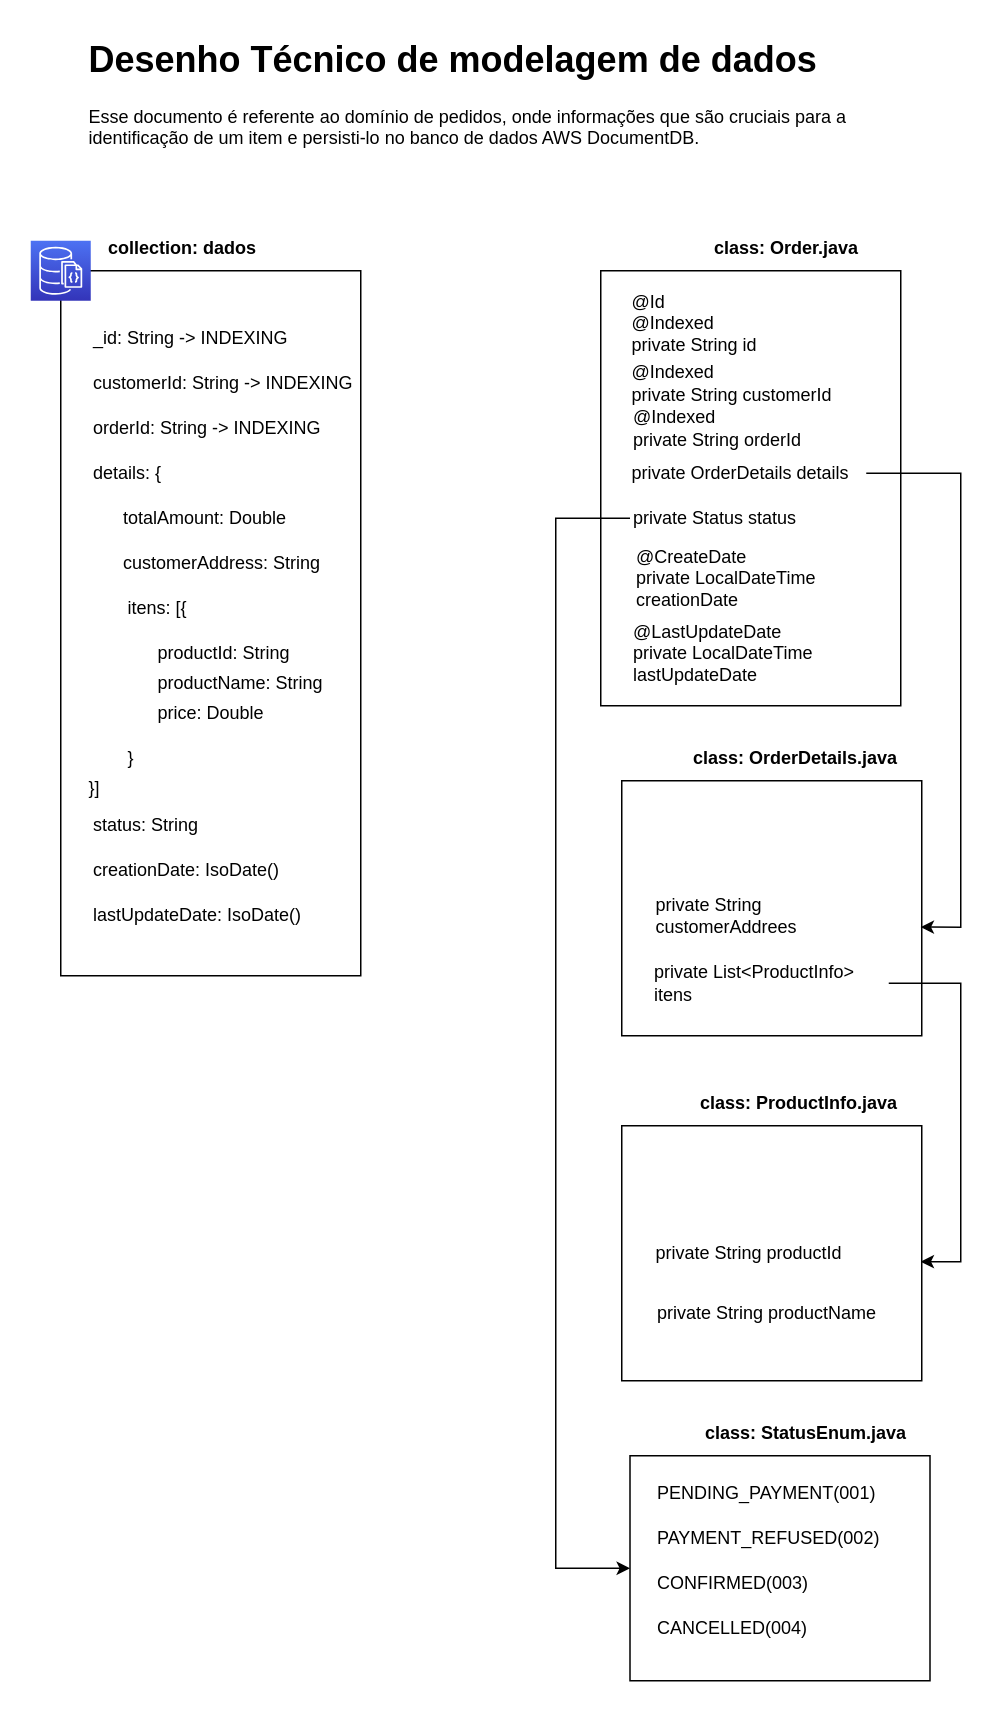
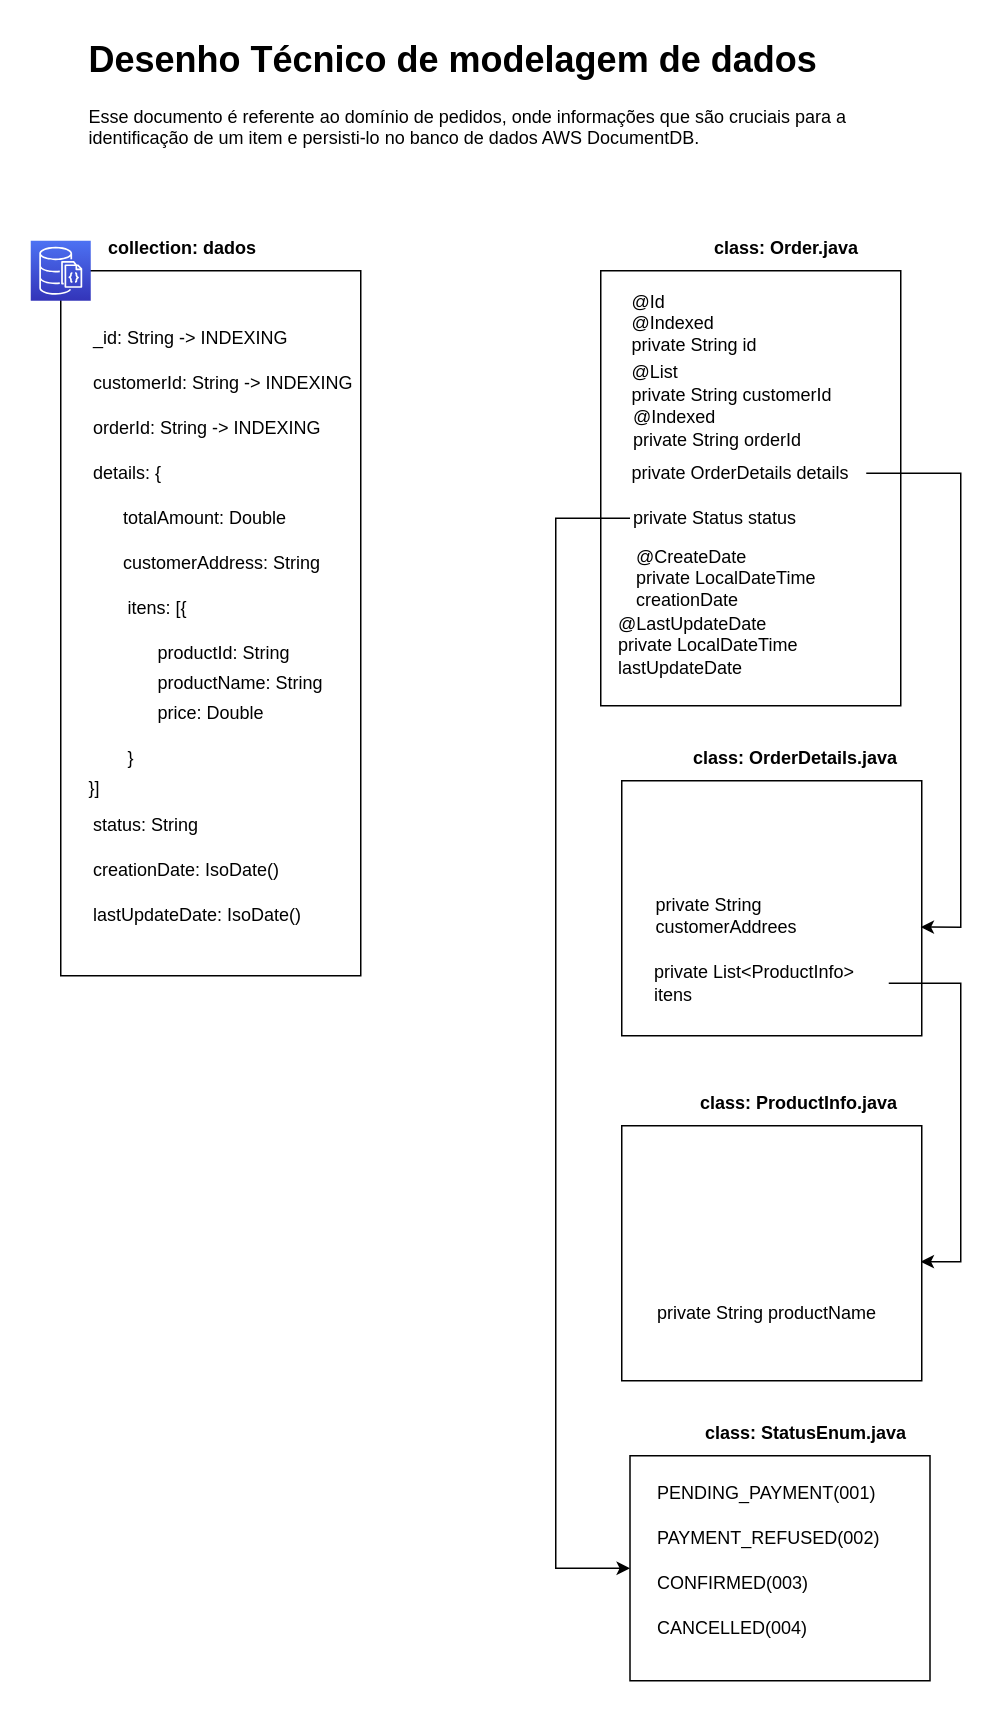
- <mxCell id="38" value="@Indexed&lt;br&gt;private String customerId" style="text;html=1;strokeColor=none;fillColor=none;align=left;verticalAlign=middle;whiteSpace=wrap;rounded=0;" vertex="1" parent="1"><mxGeometry x="419" y="240" width="140" height="30" as="geometry" /></mxCell>
+ <mxCell id="38" value="@List&lt;br&gt;private String customerId" style="text;html=1;strokeColor=none;fillColor=none;align=left;verticalAlign=middle;whiteSpace=wrap;rounded=0;" vertex="1" parent="1"><mxGeometry x="419" y="240" width="140" height="30" as="geometry" /></mxCell>
- <mxCell id="16" value="@LastUpdateDate&lt;br&gt;private LocalDateTime lastUpdateDate" style="text;html=1;strokeColor=none;fillColor=none;align=left;verticalAlign=middle;whiteSpace=wrap;rounded=0;" vertex="1" parent="1"><mxGeometry x="419.5" y="420" width="146" height="30" as="geometry" /></mxCell>
+ <mxCell id="16" value="@LastUpdateDate&lt;br&gt;private LocalDateTime lastUpdateDate" style="text;html=1;strokeColor=none;fillColor=none;align=left;verticalAlign=middle;whiteSpace=wrap;rounded=0;" vertex="1" parent="1"><mxGeometry x="409.5" y="415" width="146" height="30" as="geometry" /></mxCell>
- <mxCell id="48" value="private String productId" style="text;html=1;strokeColor=none;fillColor=none;align=left;verticalAlign=middle;whiteSpace=wrap;rounded=0;" vertex="1" parent="1"><mxGeometry x="435" y="820" width="158" height="30" as="geometry" /></mxCell>
